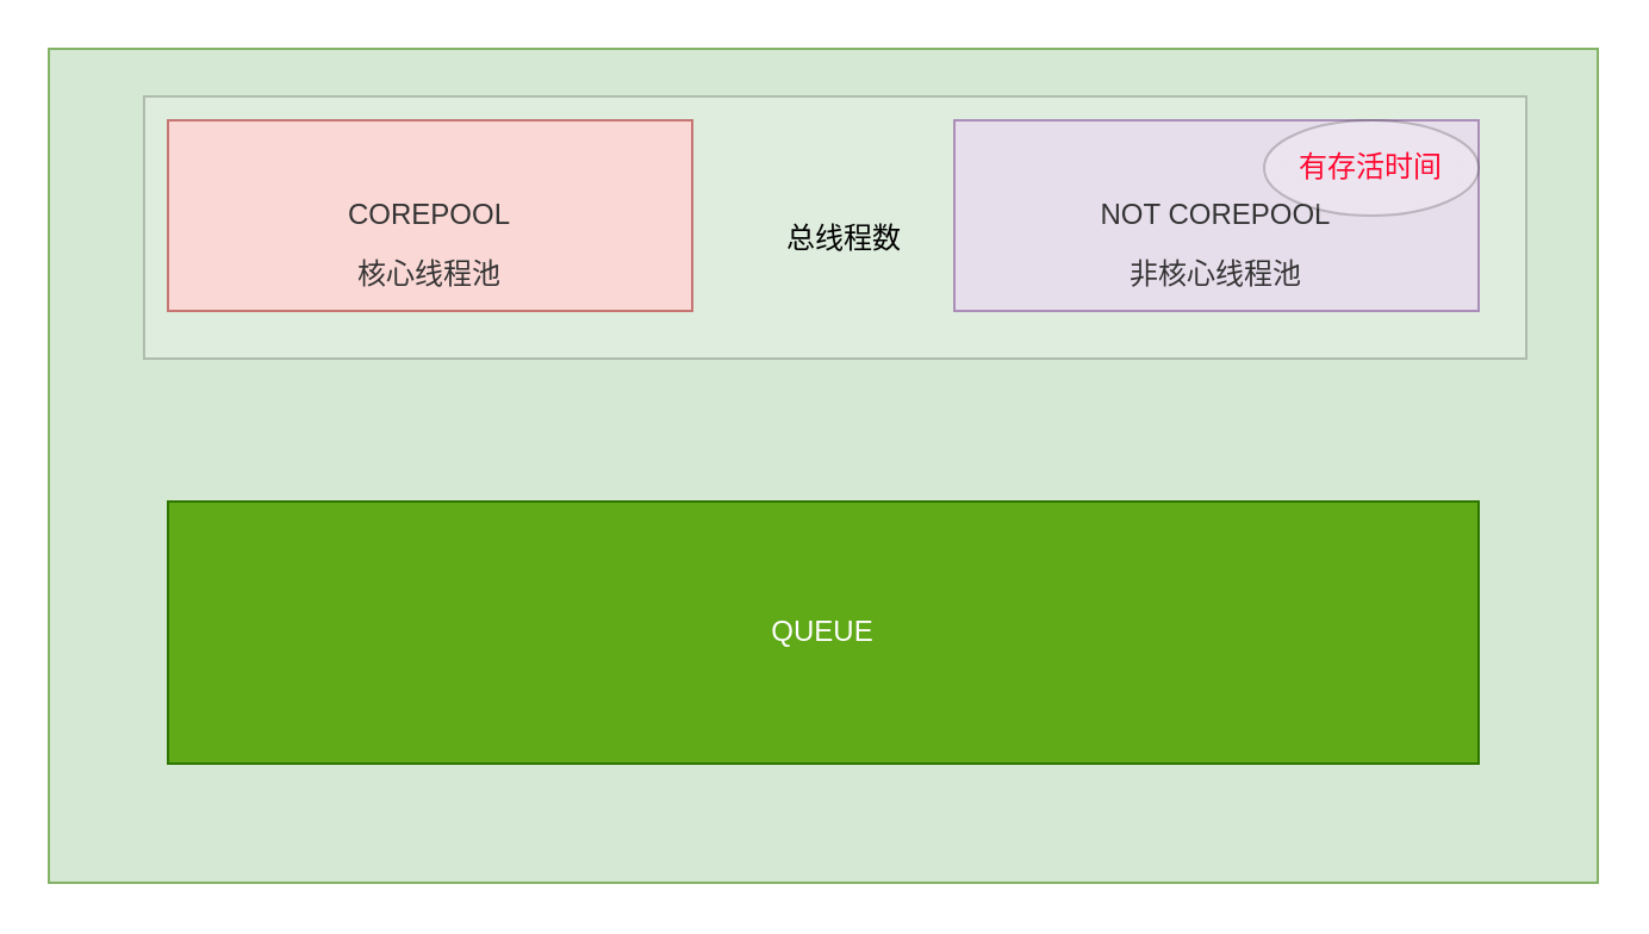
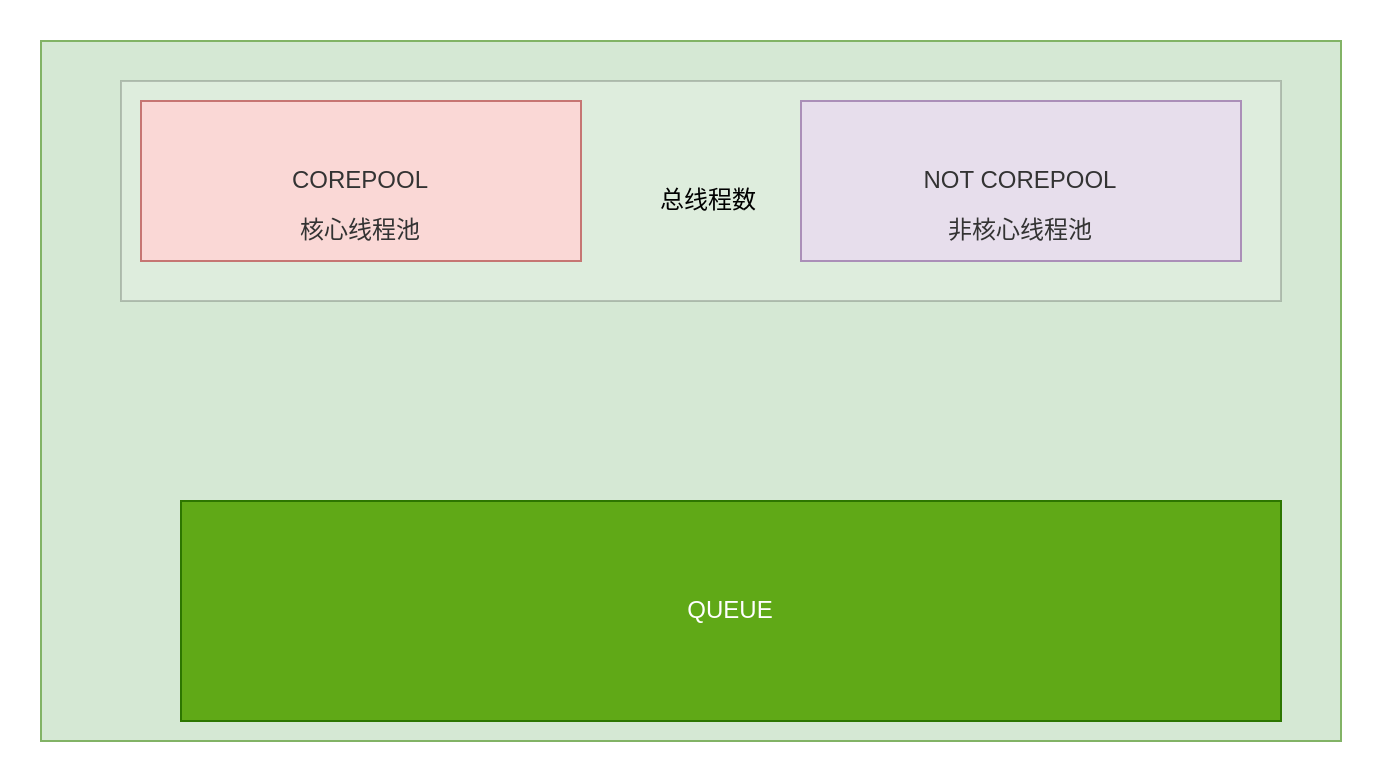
- <mxCell id="11" value="&lt;font color=&quot;#ff0831&quot;&gt;有存活时间&lt;/font&gt;" style="ellipse;whiteSpace=wrap;html=1;fillColor=#FFFFFF;gradientColor=#ffffff;gradientDirection=radial;opacity=20;" vertex="1" parent="8"><mxGeometry x="470" y="10" width="90" height="40" as="geometry" /></mxCell>
- <mxCell id="5" value="QUEUE" style="rounded=0;whiteSpace=wrap;html=1;fillColor=#60a917;fontColor=#ffffff;strokeColor=#2D7600;" vertex="1" parent="1"><mxGeometry x="70" y="210" width="550" height="110" as="geometry" /></mxCell>
+ <mxCell id="5" value="QUEUE" style="rounded=0;whiteSpace=wrap;html=1;fillColor=#60a917;fontColor=#ffffff;strokeColor=#2D7600;" vertex="1" parent="1"><mxGeometry x="90" y="250" width="550" height="110" as="geometry" /></mxCell>
